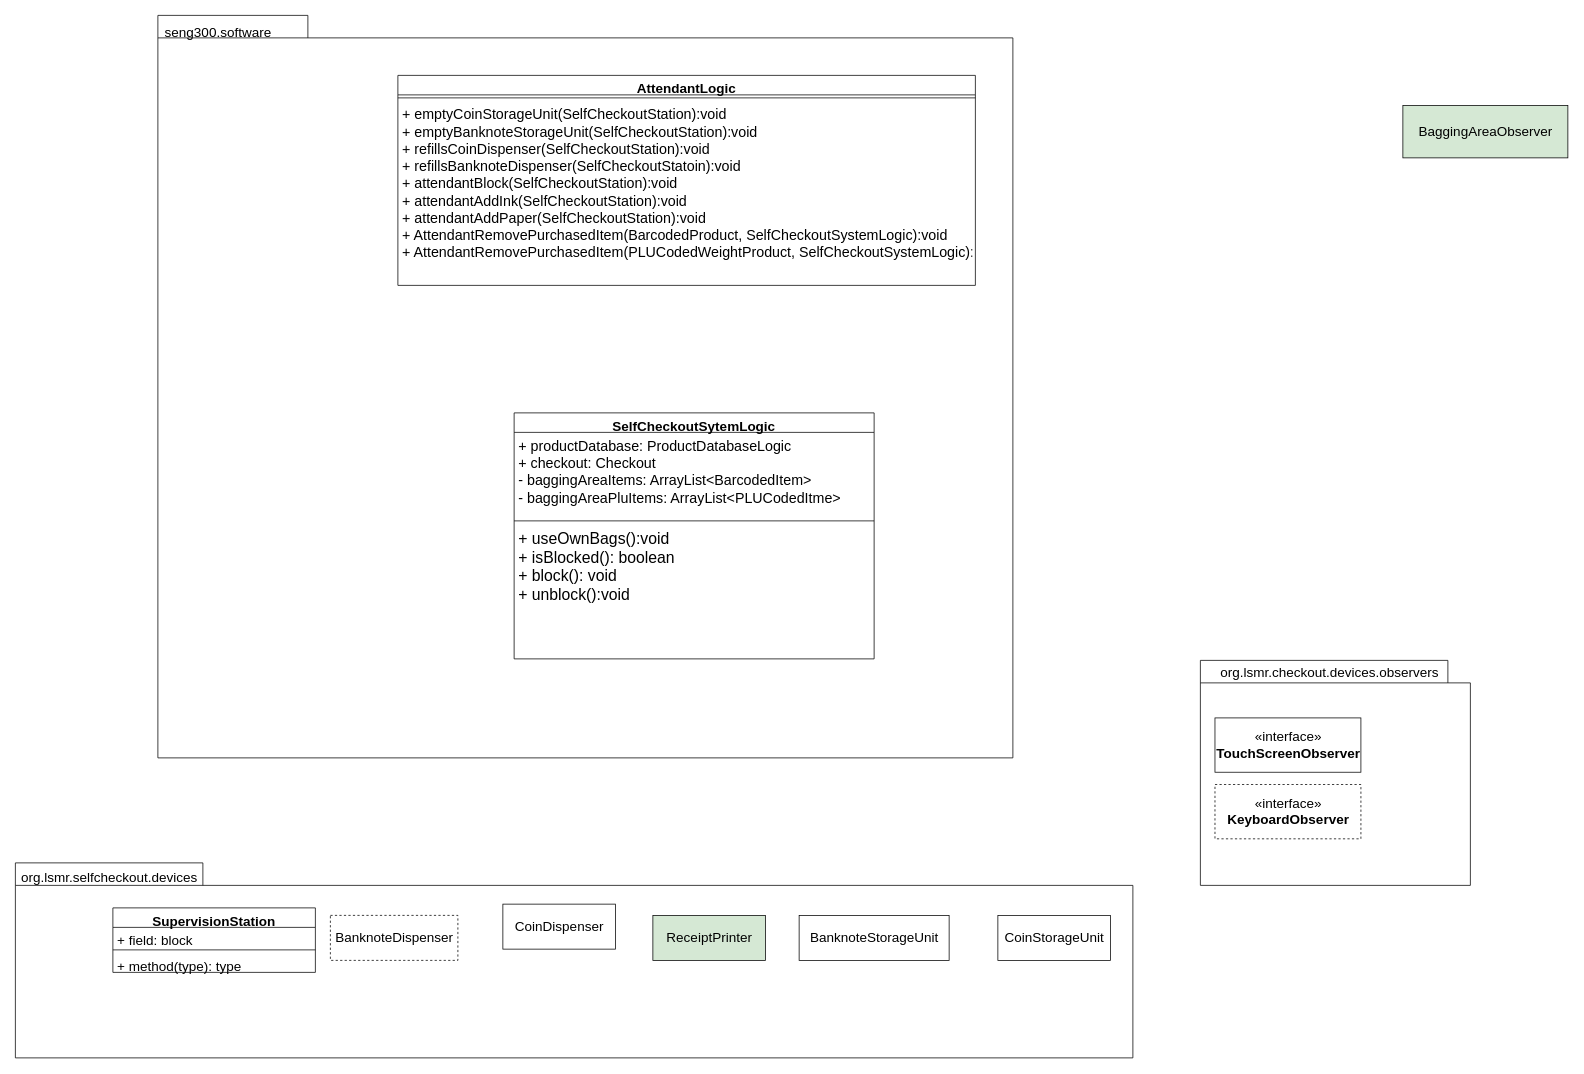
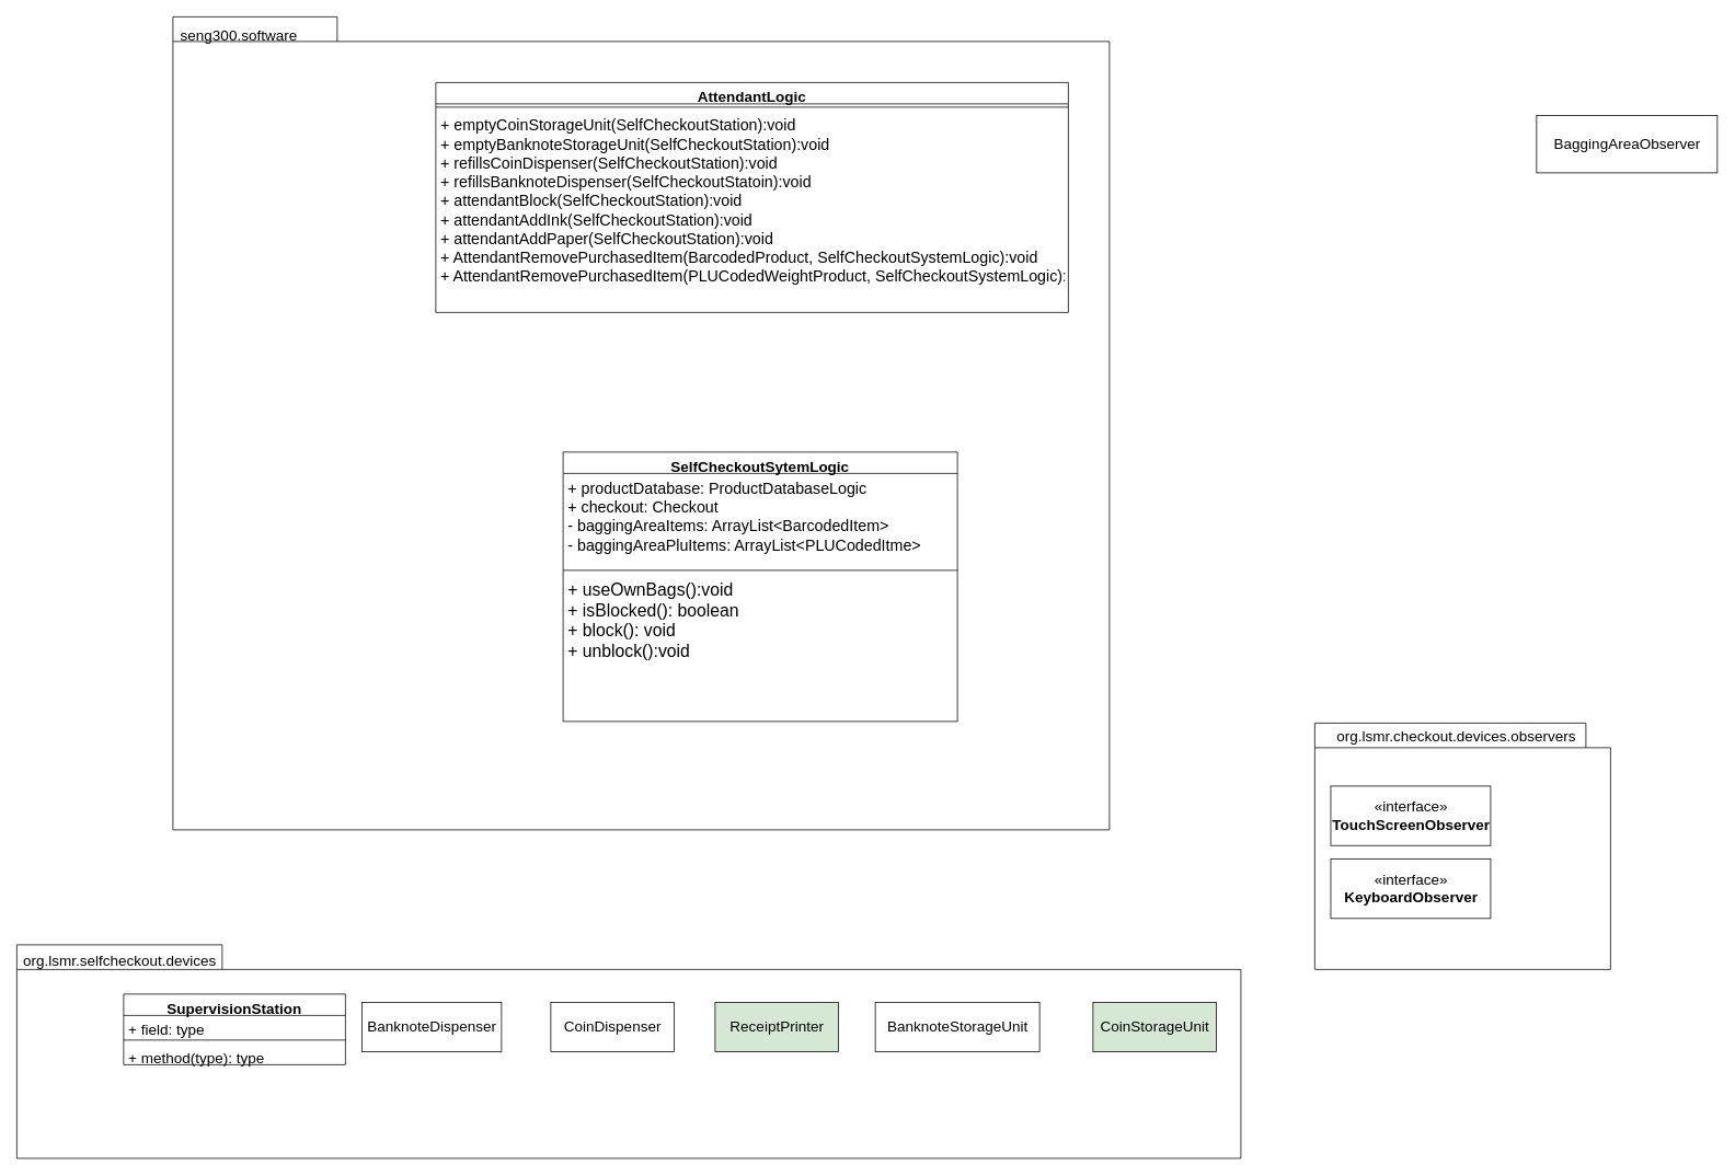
- <mxCell id="29" value="BaggingAreaObserver" style="html=1;fontSize=18;fillColor=#d5e8d4;" vertex="1" parent="1"><mxGeometry x="1870" y="140" width="220" height="70" as="geometry" /></mxCell>
+ <mxCell id="29" value="BaggingAreaObserver" style="html=1;fontSize=18;" vertex="1" parent="1"><mxGeometry x="1870" y="140" width="220" height="70" as="geometry" /></mxCell>
- <mxCell id="17" value="«interface»&lt;br&gt;&lt;b&gt;KeyboardObserver&lt;/b&gt;" style="html=1;fontSize=18;dashed=1;" vertex="1" parent="13"><mxGeometry x="19.459" y="165.517" width="194.595" height="72.414" as="geometry" /></mxCell>
+ <mxCell id="17" value="«interface»&lt;br&gt;&lt;b&gt;KeyboardObserver&lt;/b&gt;" style="html=1;fontSize=18;" vertex="1" parent="13"><mxGeometry x="19.459" y="165.517" width="194.595" height="72.414" as="geometry" /></mxCell>
- <mxCell id="28" value="CoinDispenser" style="html=1;fontSize=18;" vertex="1" parent="1"><mxGeometry x="670" y="1205" width="150" height="60" as="geometry" /></mxCell>
+ <mxCell id="28" value="CoinDispenser" style="html=1;fontSize=18;" vertex="1" parent="1"><mxGeometry x="670" y="1220" width="150" height="60" as="geometry" /></mxCell>
- <mxCell id="22" value="BanknoteDispenser" style="html=1;fontSize=18;dashed=1;" vertex="1" parent="1"><mxGeometry x="440" y="1220" width="170" height="60" as="geometry" /></mxCell>
+ <mxCell id="22" value="BanknoteDispenser" style="html=1;fontSize=18;" vertex="1" parent="1"><mxGeometry x="440" y="1220" width="170" height="60" as="geometry" /></mxCell>
- <mxCell id="27" value="CoinStorageUnit" style="html=1;fontSize=18;" vertex="1" parent="1"><mxGeometry x="1330" y="1220" width="150" height="60" as="geometry" /></mxCell>
+ <mxCell id="27" value="CoinStorageUnit" style="html=1;fontSize=18;fillColor=#d5e8d4;" vertex="1" parent="1"><mxGeometry x="1330" y="1220" width="150" height="60" as="geometry" /></mxCell>
- <mxCell id="24" value="+ field: block" style="text;strokeColor=none;fillColor=none;align=left;verticalAlign=top;spacingLeft=4;spacingRight=4;overflow=hidden;rotatable=0;points=[[0,0.5],[1,0.5]];portConstraint=eastwest;fontSize=18;" vertex="1" parent="23"><mxGeometry y="26" width="270" height="26" as="geometry" /></mxCell>
+ <mxCell id="24" value="+ field: type" style="text;strokeColor=none;fillColor=none;align=left;verticalAlign=top;spacingLeft=4;spacingRight=4;overflow=hidden;rotatable=0;points=[[0,0.5],[1,0.5]];portConstraint=eastwest;fontSize=18;" vertex="1" parent="23"><mxGeometry y="26" width="270" height="26" as="geometry" /></mxCell>
